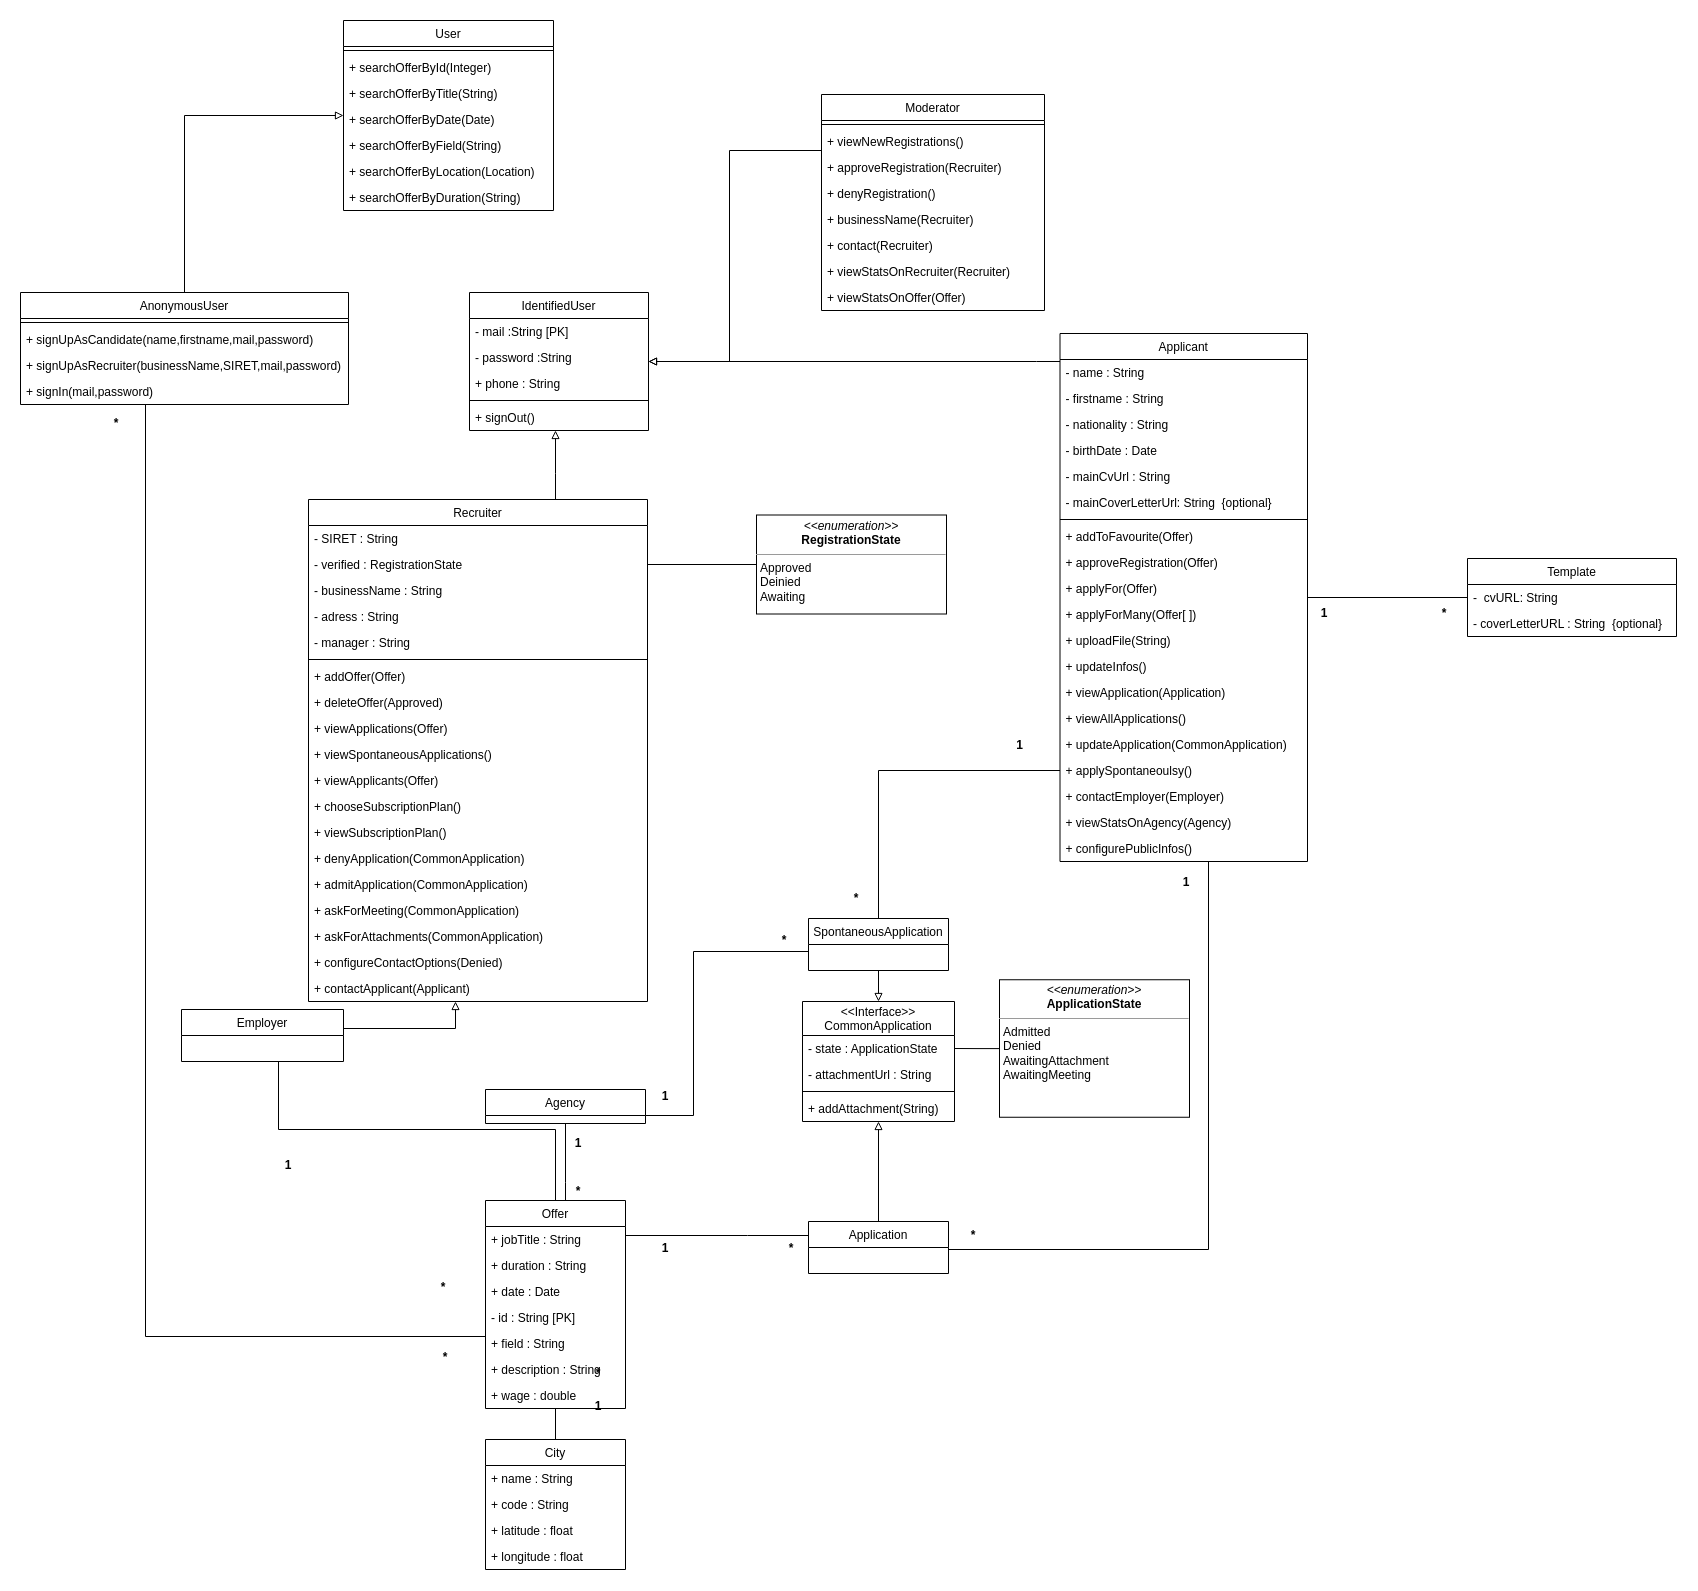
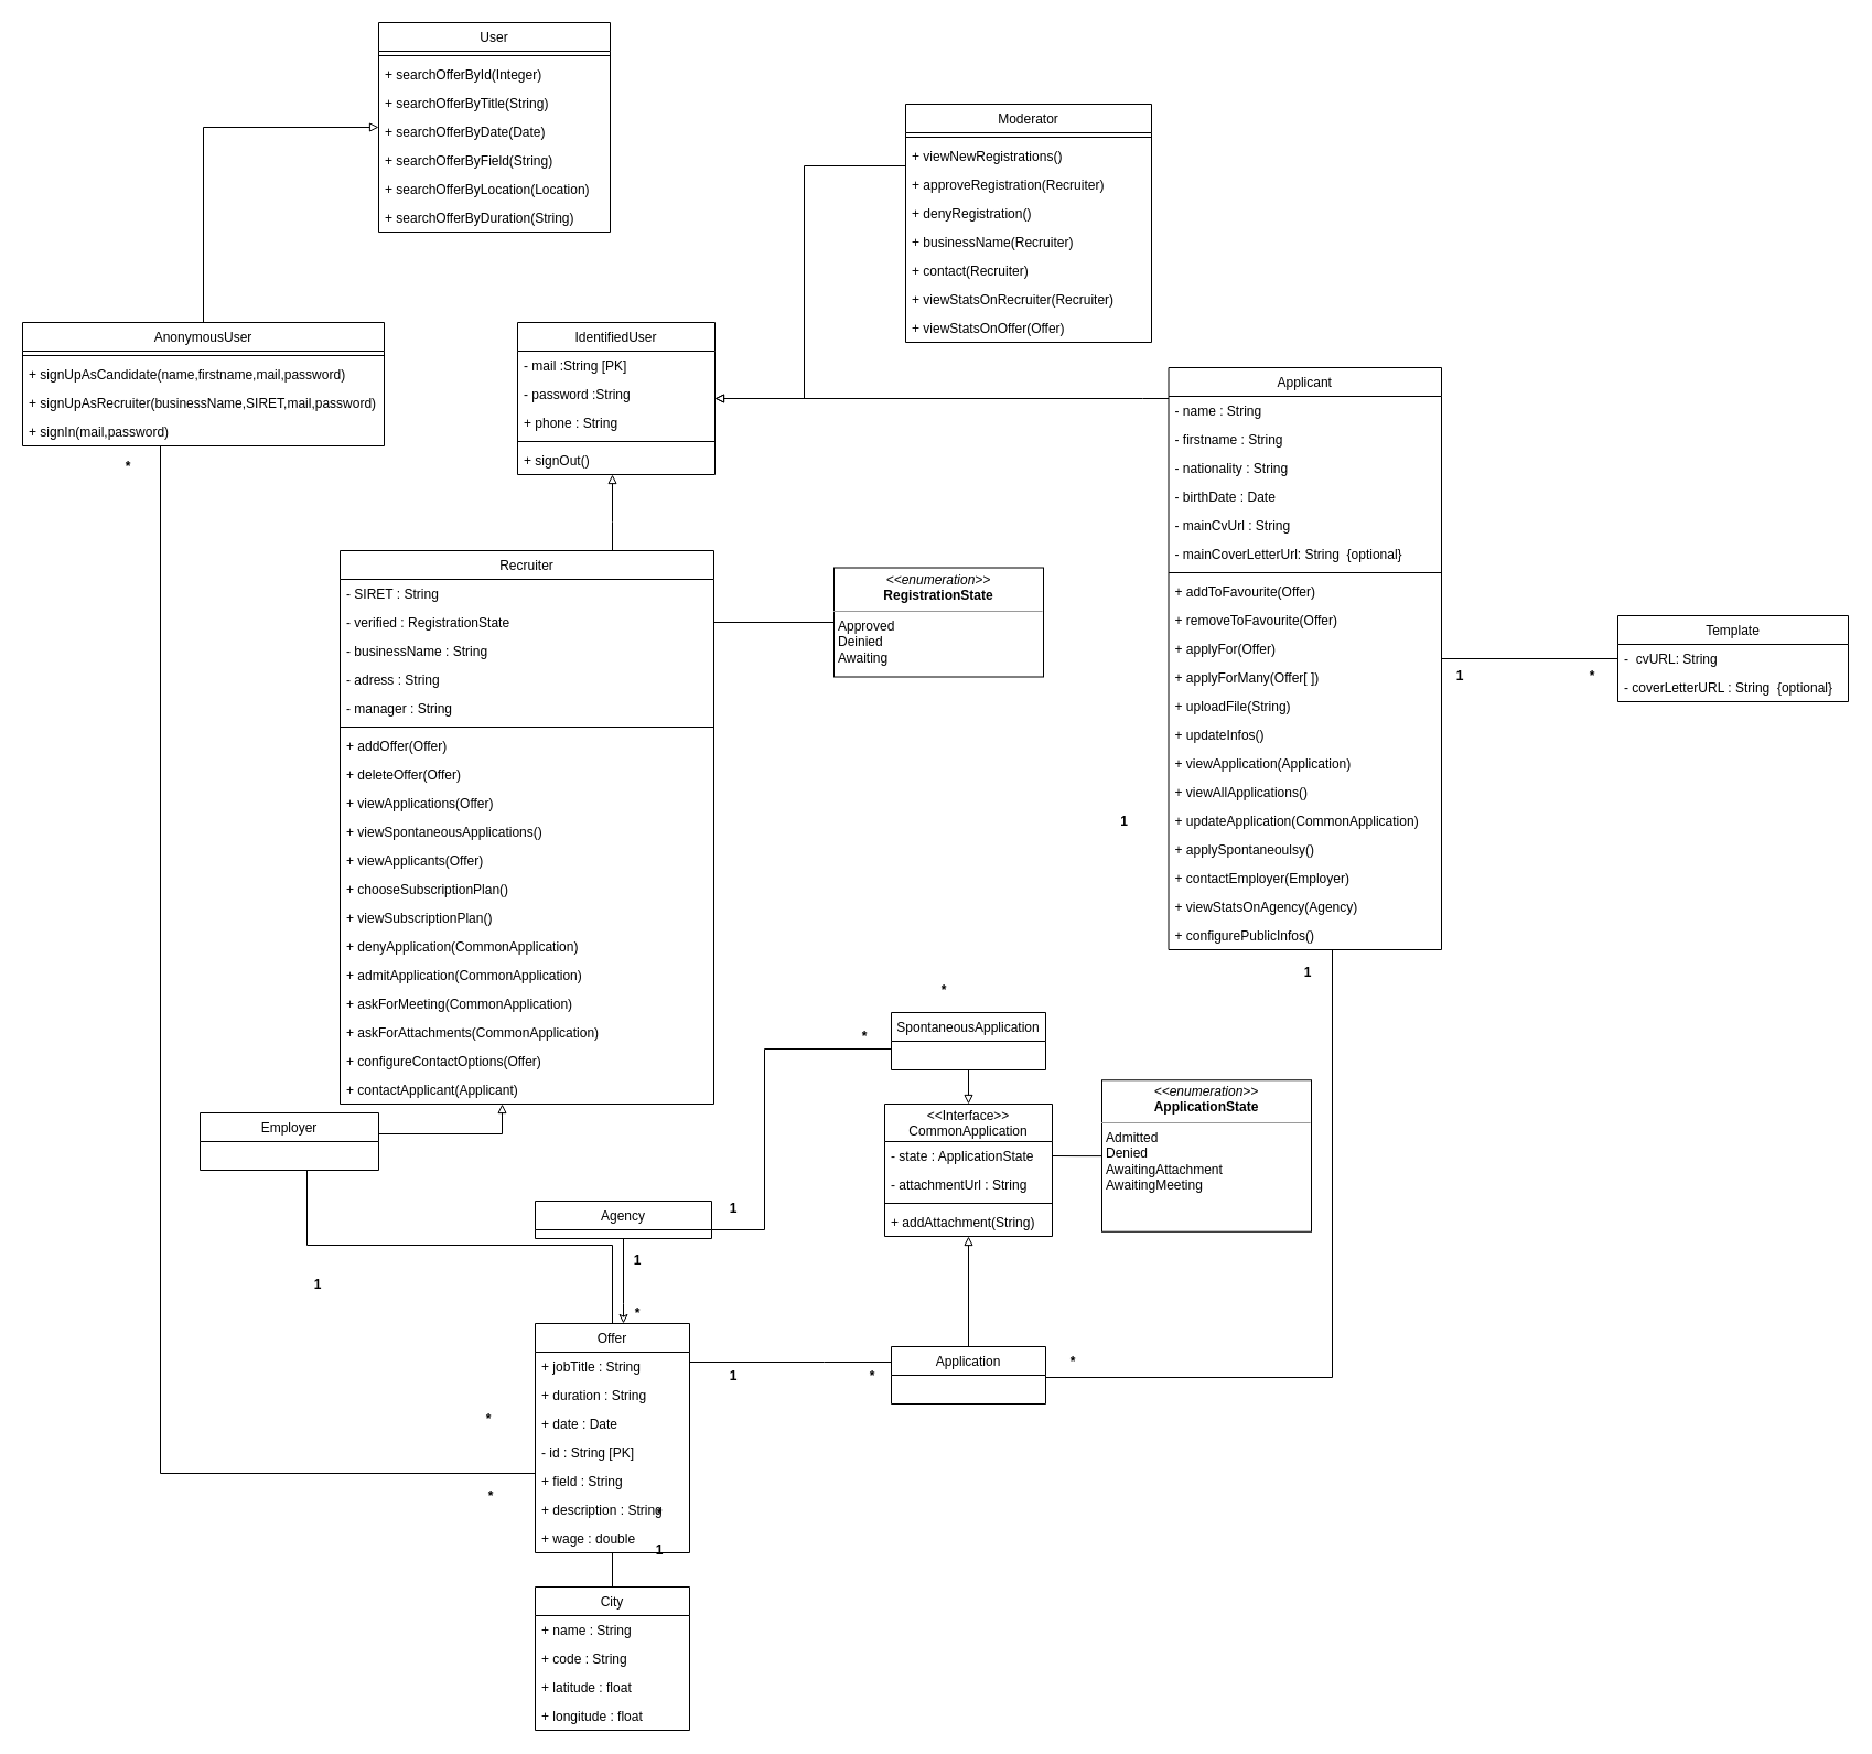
- <mxCell id="44" value="+ approveRegistration(Offer)" style="text;strokeColor=none;fillColor=none;align=left;verticalAlign=top;spacingLeft=4;spacingRight=4;overflow=hidden;rotatable=0;points=[[0,0.5],[1,0.5]];portConstraint=eastwest;" parent="35" vertex="1"><mxGeometry y="216" width="247.5" height="26" as="geometry" /></mxCell>
+ <mxCell id="44" value="+ removeToFavourite(Offer)" style="text;strokeColor=none;fillColor=none;align=left;verticalAlign=top;spacingLeft=4;spacingRight=4;overflow=hidden;rotatable=0;points=[[0,0.5],[1,0.5]];portConstraint=eastwest;" parent="35" vertex="1"><mxGeometry y="216" width="247.5" height="26" as="geometry" /></mxCell>
- <mxCell id="79" value="+ deleteOffer(Approved)" style="text;strokeColor=none;fillColor=none;align=left;verticalAlign=top;spacingLeft=4;spacingRight=4;overflow=hidden;rotatable=0;points=[[0,0.5],[1,0.5]];portConstraint=eastwest;" parent="71" vertex="1"><mxGeometry y="190" width="339" height="26" as="geometry" /></mxCell>
+ <mxCell id="79" value="+ deleteOffer(Offer)" style="text;strokeColor=none;fillColor=none;align=left;verticalAlign=top;spacingLeft=4;spacingRight=4;overflow=hidden;rotatable=0;points=[[0,0.5],[1,0.5]];portConstraint=eastwest;" parent="71" vertex="1"><mxGeometry y="190" width="339" height="26" as="geometry" /></mxCell>
- <mxCell id="111" style="edgeStyle=orthogonalEdgeStyle;rounded=0;orthogonalLoop=1;jettySize=auto;html=1;endArrow=none;endFill=0;" edge="1" parent="1" source="112" target="52"><mxGeometry relative="1" as="geometry" /></mxCell>
- <mxCell id="89" value="+ configureContactOptions(Denied)" style="text;strokeColor=none;fillColor=none;align=left;verticalAlign=top;spacingLeft=4;spacingRight=4;overflow=hidden;rotatable=0;points=[[0,0.5],[1,0.5]];portConstraint=eastwest;" vertex="1" parent="71"><mxGeometry y="450" width="339" height="26" as="geometry" /></mxCell>
+ <mxCell id="89" value="+ configureContactOptions(Offer)" style="text;strokeColor=none;fillColor=none;align=left;verticalAlign=top;spacingLeft=4;spacingRight=4;overflow=hidden;rotatable=0;points=[[0,0.5],[1,0.5]];portConstraint=eastwest;" vertex="1" parent="71"><mxGeometry y="450" width="339" height="26" as="geometry" /></mxCell>
- <mxCell id="16" style="edgeStyle=orthogonalEdgeStyle;rounded=0;orthogonalLoop=1;jettySize=auto;html=1;endArrow=none;endFill=0;" parent="1" source="17" target="3" edge="1"><mxGeometry relative="1" as="geometry"><Array as="points"><mxPoint x="565" y="1182" /><mxPoint x="565" y="1182" /></Array><mxPoint x="610.053" y="991" as="sourcePoint" /><mxPoint x="545" y="1078" as="targetPoint" /></mxGeometry></mxCell>
+ <mxCell id="16" style="edgeStyle=orthogonalEdgeStyle;rounded=0;orthogonalLoop=1;jettySize=auto;html=1;endArrow=classic;endFill=0;" parent="1" source="17" target="3" edge="1"><mxGeometry relative="1" as="geometry"><Array as="points"><mxPoint x="565" y="1182" /><mxPoint x="565" y="1182" /></Array><mxPoint x="610.053" y="991" as="sourcePoint" /><mxPoint x="545" y="1078" as="targetPoint" /></mxGeometry></mxCell>
